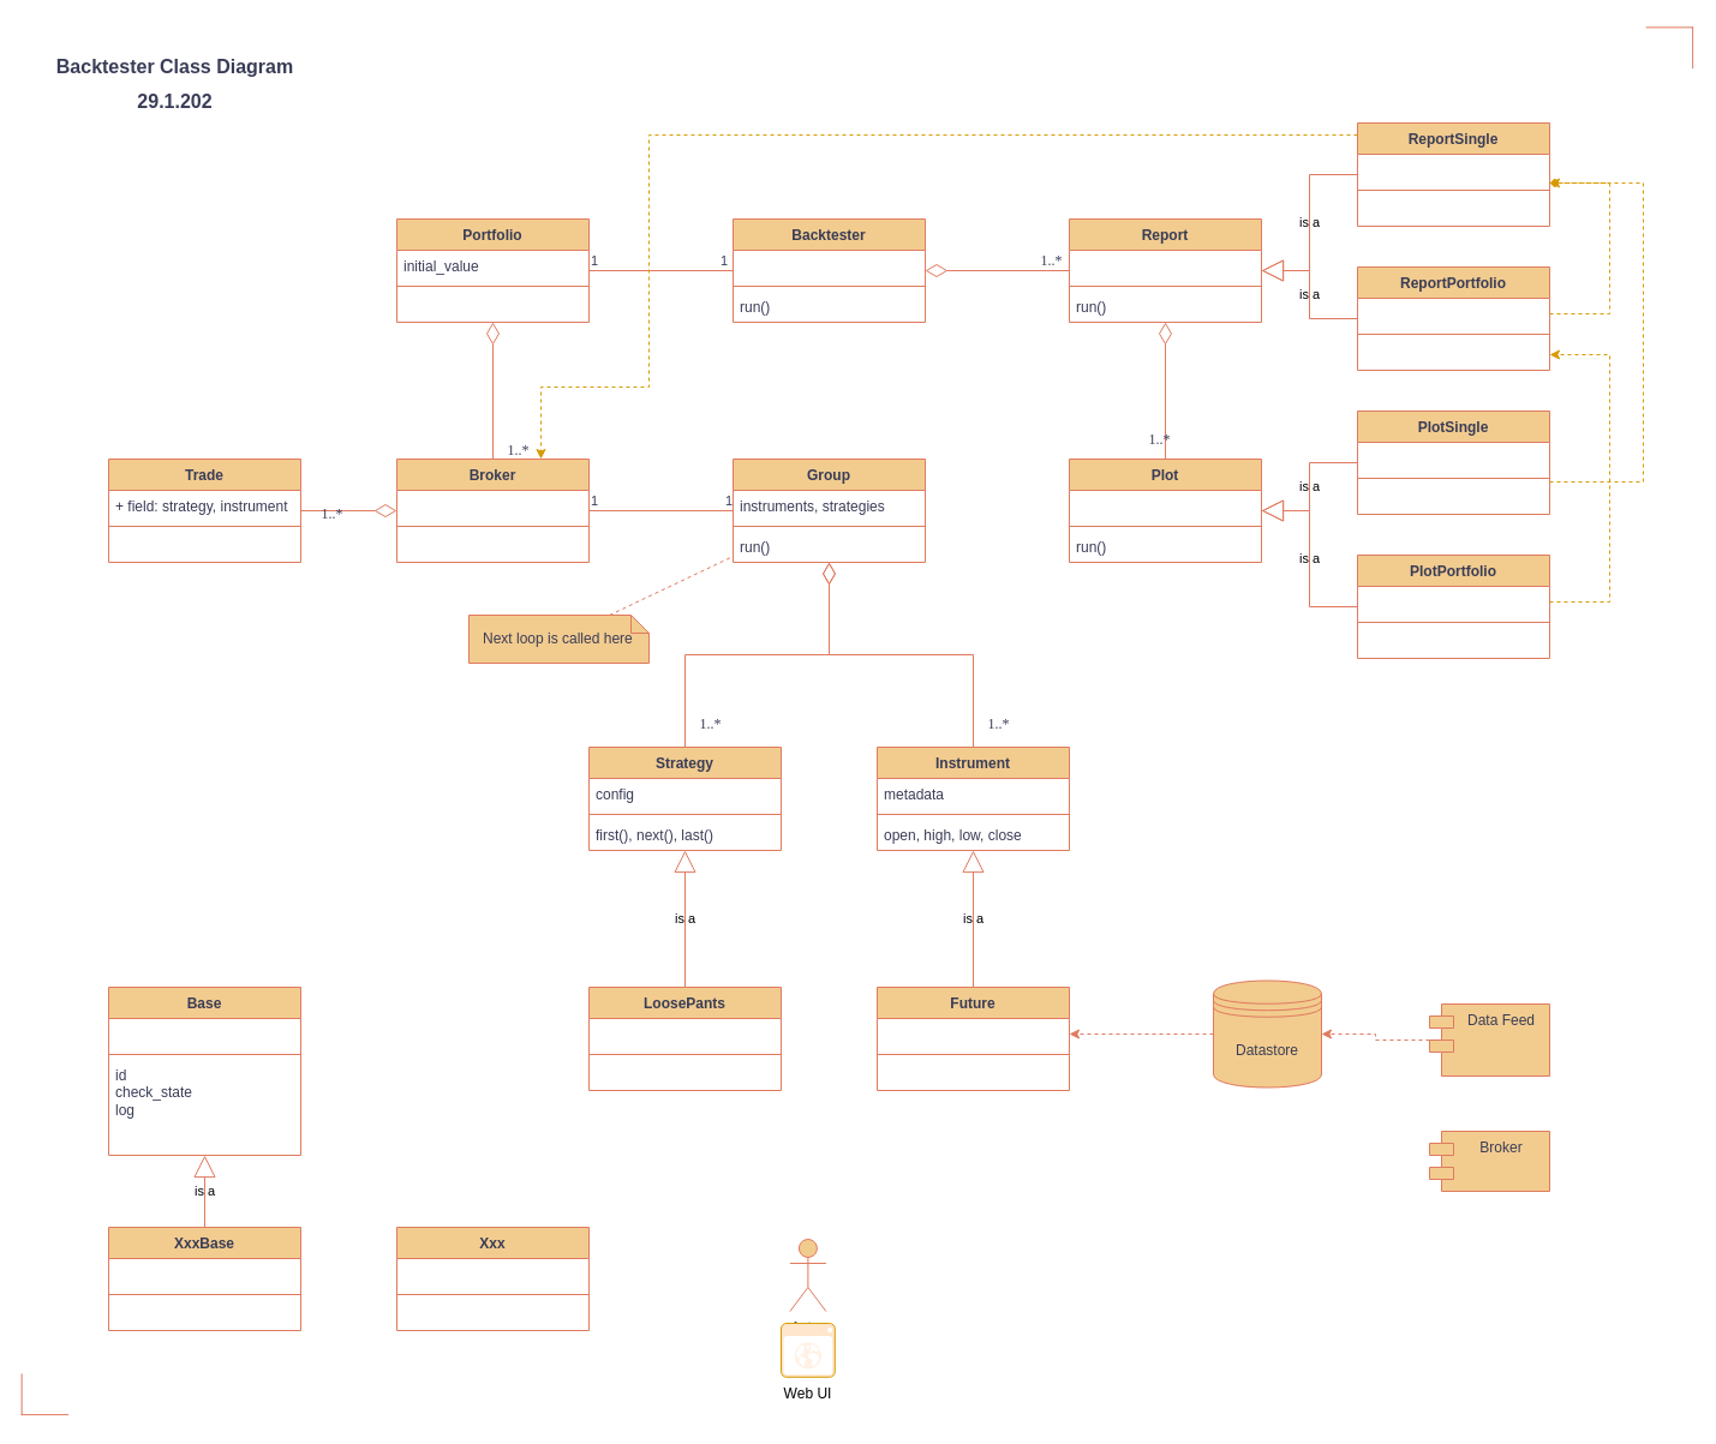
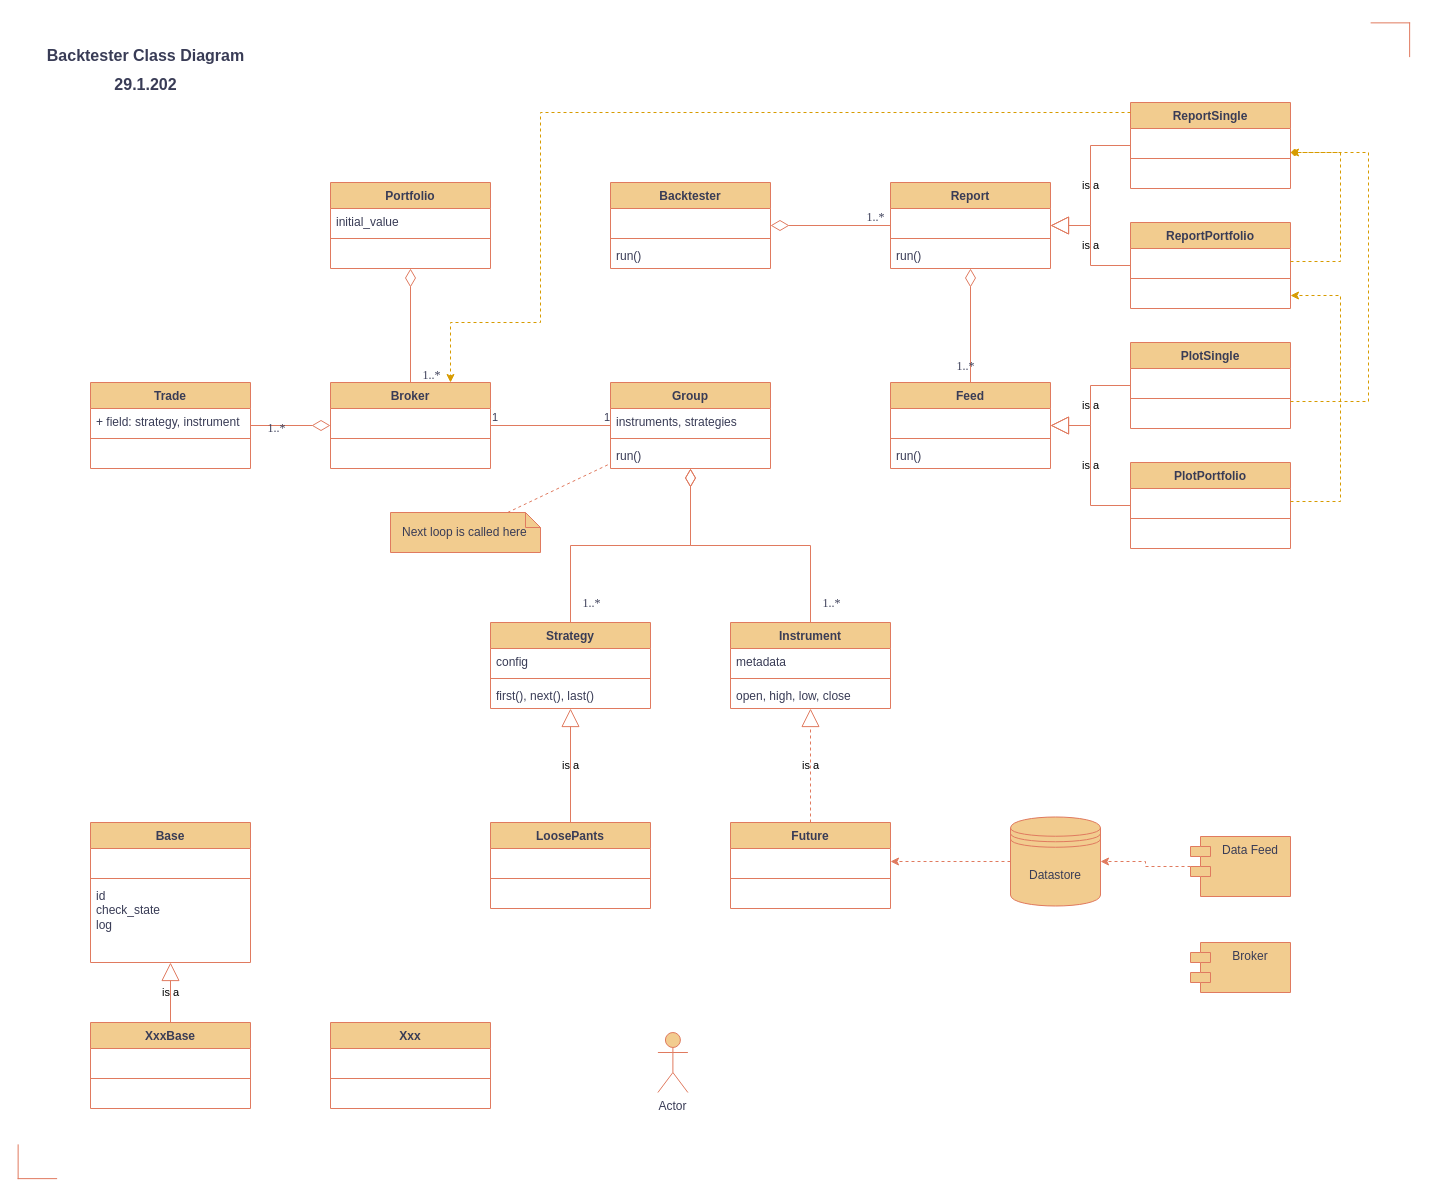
- <mxCell id="7" value="" style="endArrow=none;html=1;edgeStyle=orthogonalEdgeStyle;rounded=0;labelBackgroundColor=none;strokeColor=#E07A5F;fontColor=default;" parent="1" source="81" target="77" edge="1"><mxGeometry relative="1" as="geometry"><mxPoint x="480" y="219" as="sourcePoint" /><mxPoint x="599.5" y="219" as="targetPoint" /></mxGeometry></mxCell>
- <mxCell id="8" value="1" style="edgeLabel;resizable=0;html=1;align=left;verticalAlign=bottom;labelBackgroundColor=none;fontColor=#393C56;" parent="7" connectable="0" vertex="1"><mxGeometry x="-1" relative="1" as="geometry" /></mxCell>
- <mxCell id="9" value="1" style="edgeLabel;resizable=0;html=1;align=right;verticalAlign=bottom;labelBackgroundColor=none;fontColor=#393C56;" parent="7" connectable="0" vertex="1"><mxGeometry x="1" relative="1" as="geometry"><mxPoint x="-4" as="offset" /></mxGeometry></mxCell>
- <mxCell id="48" value="Plot" style="swimlane;fontStyle=1;align=center;verticalAlign=top;childLayout=stackLayout;horizontal=1;startSize=26;horizontalStack=0;resizeParent=1;resizeParentMax=0;resizeLast=0;collapsible=1;marginBottom=0;whiteSpace=wrap;html=1;labelBackgroundColor=none;fillColor=#F2CC8F;strokeColor=#E07A5F;fontColor=#393C56;" parent="1" vertex="1"><mxGeometry x="890" y="382" width="160" height="86" as="geometry" /></mxCell>
+ <mxCell id="48" value="Feed" style="swimlane;fontStyle=1;align=center;verticalAlign=top;childLayout=stackLayout;horizontal=1;startSize=26;horizontalStack=0;resizeParent=1;resizeParentMax=0;resizeLast=0;collapsible=1;marginBottom=0;whiteSpace=wrap;html=1;labelBackgroundColor=none;fillColor=#F2CC8F;strokeColor=#E07A5F;fontColor=#393C56;" parent="1" vertex="1"><mxGeometry x="890" y="382" width="160" height="86" as="geometry" /></mxCell>
- <mxCell id="12" value="is a" style="endArrow=block;endSize=16;endFill=0;html=1;rounded=0;labelBackgroundColor=none;strokeColor=#E07A5F;fontColor=default;" parent="1" source="18" target="97" edge="1"><mxGeometry width="160" relative="1" as="geometry"><mxPoint x="800" y="854" as="sourcePoint" /><mxPoint x="800" y="775" as="targetPoint" /></mxGeometry></mxCell>
+ <mxCell id="12" value="is a" style="endArrow=block;endSize=16;endFill=0;html=1;rounded=0;labelBackgroundColor=none;strokeColor=#E07A5F;fontColor=default;dashed=1;" parent="1" source="18" target="97" edge="1"><mxGeometry width="160" relative="1" as="geometry"><mxPoint x="800" y="854" as="sourcePoint" /><mxPoint x="800" y="775" as="targetPoint" /></mxGeometry></mxCell>
- <mxCell id="106" value="Web UI" style="shadow=0;dashed=0;html=1;strokeColor=#d79b00;fillColor=#ffe6cc;labelPosition=center;verticalLabelPosition=bottom;verticalAlign=top;align=center;outlineConnect=0;shape=mxgraph.veeam.2d.web_ui;" parent="1" vertex="1"><mxGeometry x="650" y="1102" width="44.8" height="44.8" as="geometry" /></mxCell>
